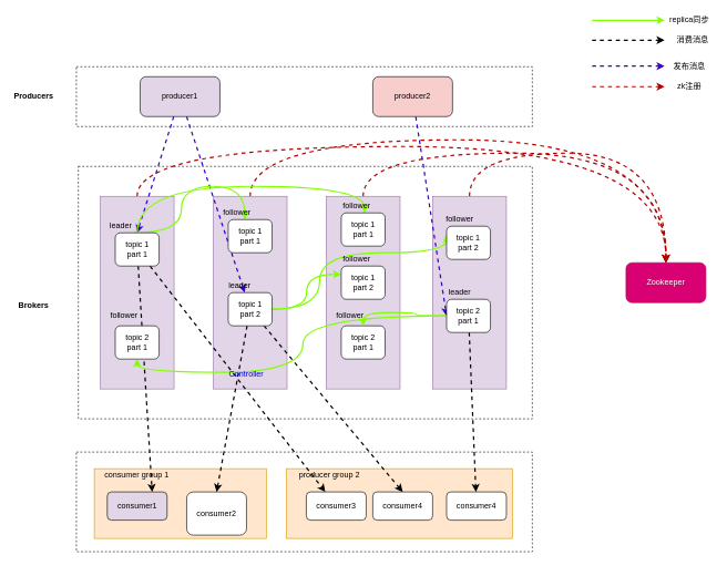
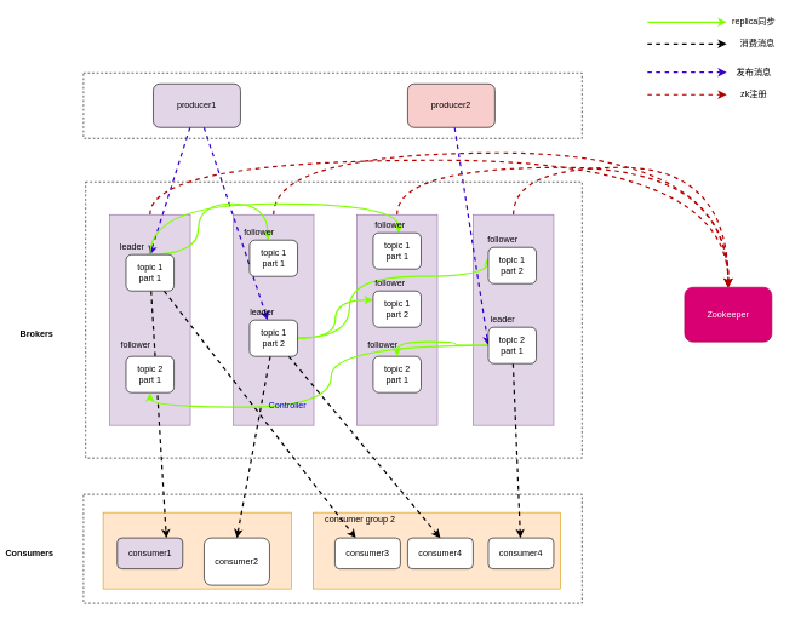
- <mxCell id="66" value="&lt;b&gt;Producers&lt;/b&gt;" style="text;html=1;strokeColor=none;fillColor=none;align=center;verticalAlign=middle;whiteSpace=wrap;rounded=0;" vertex="1" parent="1"><mxGeometry x="30" y="135" width="40" height="20" as="geometry" /></mxCell>
- <mxCell id="56" value="Zookeeper" style="rounded=1;whiteSpace=wrap;html=1;fillColor=#d80073;strokeColor=#A50040;fontColor=#ffffff;" vertex="1" parent="1"><mxGeometry x="941" y="395" width="120" height="60" as="geometry" /></mxCell>
+ <mxCell id="56" value="Zookeeper" style="rounded=1;whiteSpace=wrap;html=1;fillColor=#d80073;strokeColor=#A50040;fontColor=#ffffff;" vertex="1" parent="1"><mxGeometry x="941" y="395" width="120" height="75" as="geometry" /></mxCell>
- <mxCell id="65" value="&lt;font color=&quot;#0000cc&quot;&gt;Controller&lt;/font&gt;" style="text;html=1;strokeColor=none;fillColor=none;align=center;verticalAlign=middle;whiteSpace=wrap;rounded=0;" vertex="1" parent="1"><mxGeometry x="350" y="550" width="40" height="25" as="geometry" /></mxCell>
+ <mxCell id="65" value="&lt;font color=&quot;#0000cc&quot;&gt;Controller&lt;/font&gt;" style="text;html=1;strokeColor=none;fillColor=none;align=center;verticalAlign=middle;whiteSpace=wrap;rounded=0;" vertex="1" parent="1"><mxGeometry x="375" y="545" width="40" height="25" as="geometry" /></mxCell>
- <mxCell id="25" value="consumer group 1" style="text;html=1;strokeColor=none;fillColor=none;align=center;verticalAlign=middle;whiteSpace=wrap;rounded=0;" vertex="1" parent="1"><mxGeometry x="150" y="705" width="110" height="20" as="geometry" /></mxCell>
- <mxCell id="26" value="producer group 2" style="text;html=1;strokeColor=none;fillColor=none;align=center;verticalAlign=middle;whiteSpace=wrap;rounded=0;" vertex="1" parent="1"><mxGeometry x="440" y="705" width="110" height="20" as="geometry" /></mxCell>
+ <mxCell id="26" value="consumer group 2" style="text;html=1;strokeColor=none;fillColor=none;align=center;verticalAlign=middle;whiteSpace=wrap;rounded=0;" vertex="1" parent="1"><mxGeometry x="440" y="705" width="110" height="20" as="geometry" /></mxCell>
+ <mxCell id="68" value="&lt;b&gt;Consumers&lt;/b&gt;" style="text;html=1;strokeColor=none;fillColor=none;align=center;verticalAlign=middle;whiteSpace=wrap;rounded=0;" vertex="1" parent="1"><mxGeometry x="20" y="751.25" width="40" height="20" as="geometry" /></mxCell>
